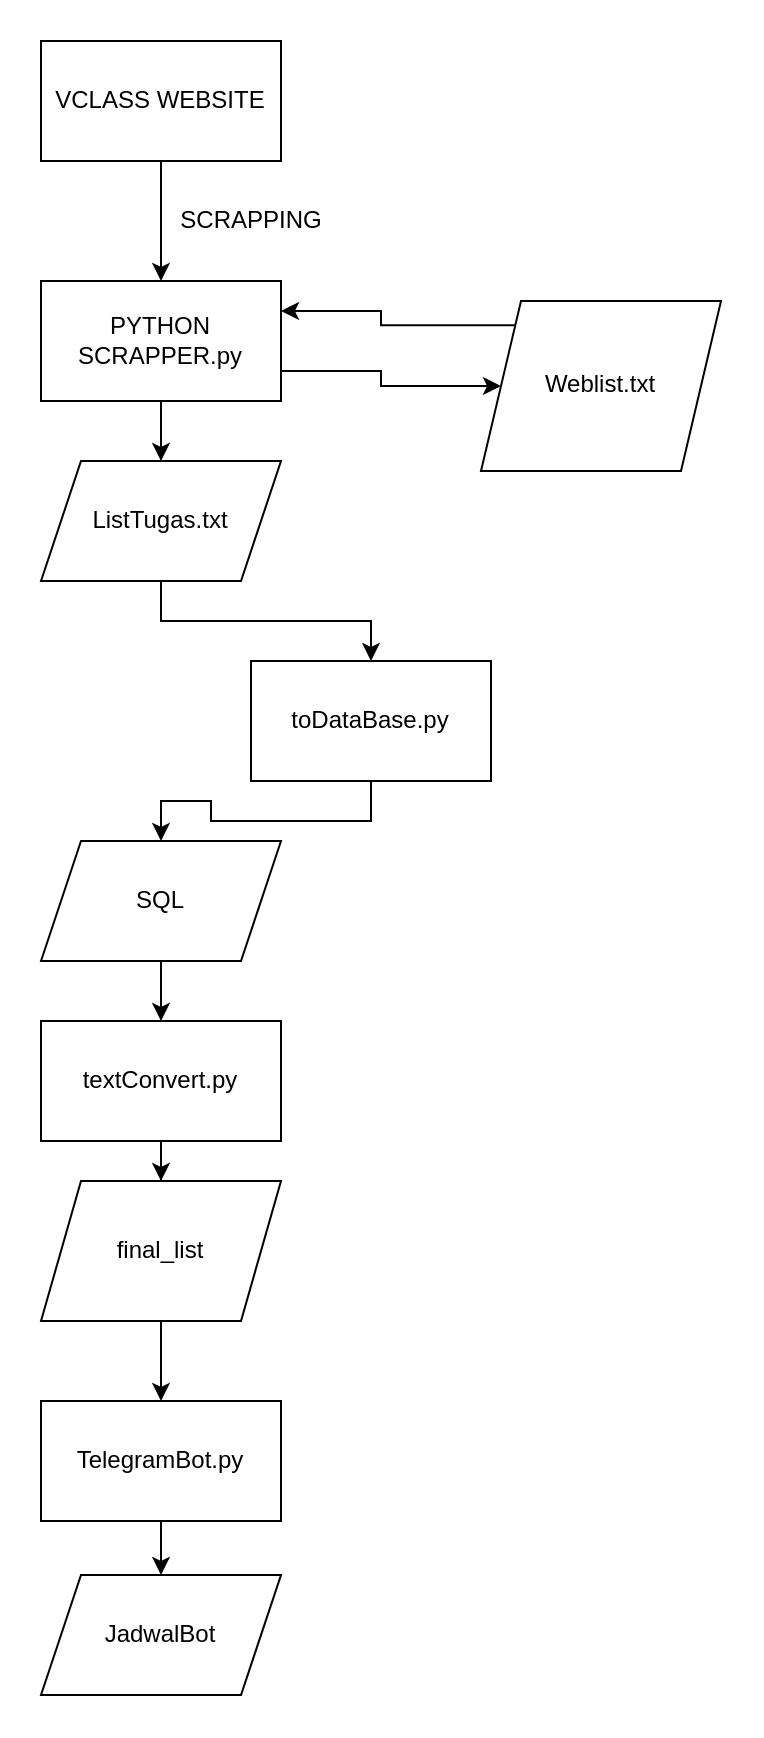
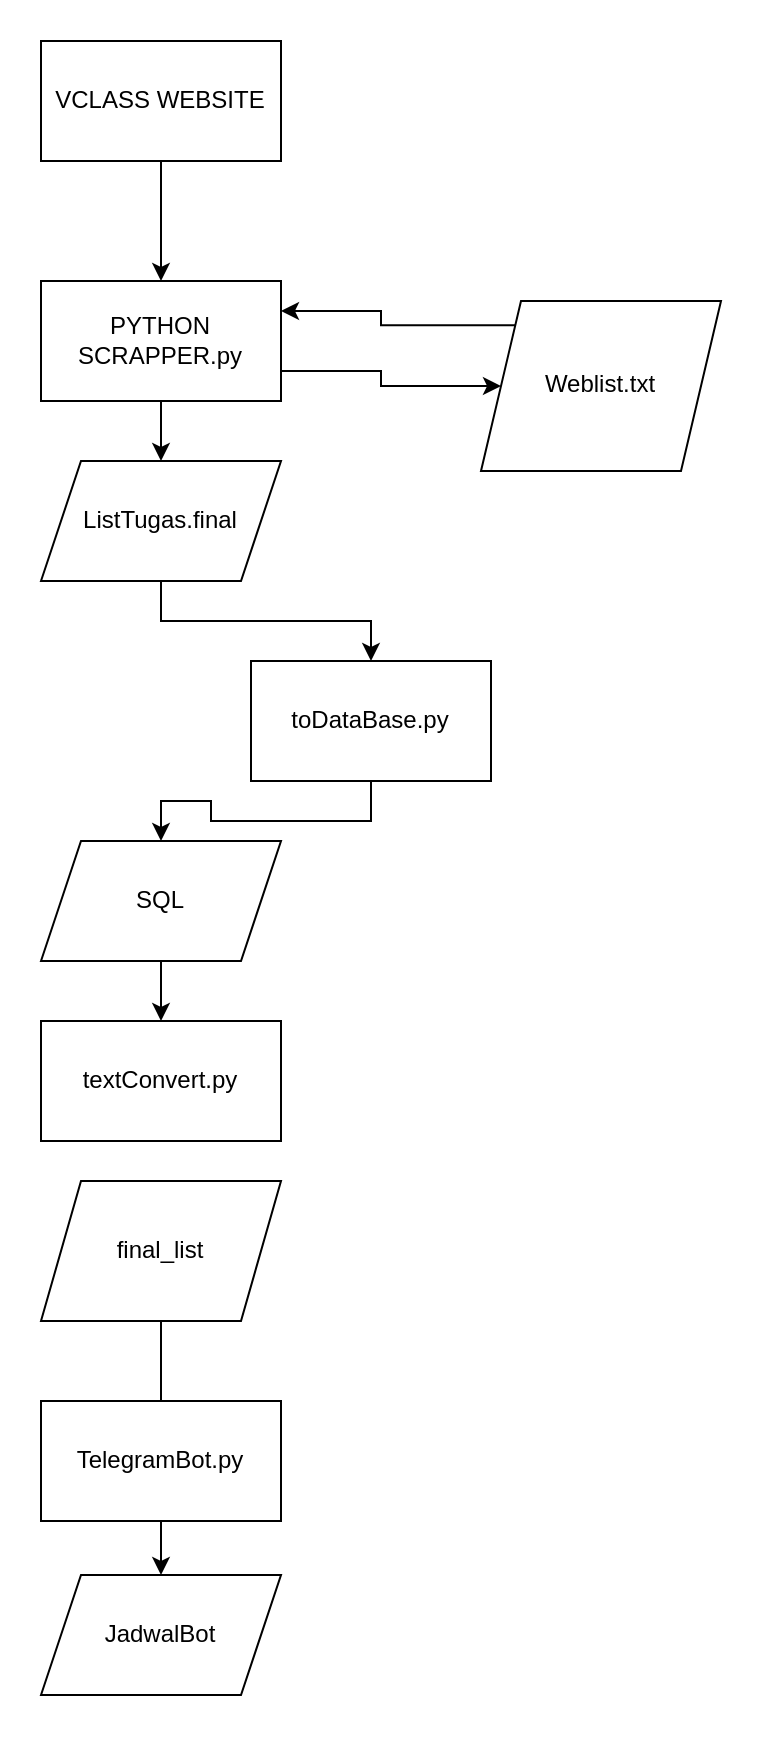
- <mxCell id="7" value="SCRAPPING" style="text;html=1;align=center;verticalAlign=middle;resizable=0;points=[];autosize=1;" parent="1" vertex="1"><mxGeometry x="80" y="100" width="90" height="20" as="geometry" /></mxCell>
- <mxCell id="9" value="ListTugas.txt" style="shape=parallelogram;perimeter=parallelogramPerimeter;whiteSpace=wrap;html=1;fixedSize=1;" parent="1" vertex="1"><mxGeometry x="20" y="230" width="120" height="60" as="geometry" /></mxCell>
+ <mxCell id="9" value="ListTugas.final" style="shape=parallelogram;perimeter=parallelogramPerimeter;whiteSpace=wrap;html=1;fixedSize=1;" parent="1" vertex="1"><mxGeometry x="20" y="230" width="120" height="60" as="geometry" /></mxCell>
- <mxCell id="14" style="edgeStyle=orthogonalEdgeStyle;rounded=0;orthogonalLoop=1;jettySize=auto;html=1;exitX=0.5;exitY=1;exitDx=0;exitDy=0;" parent="1" source="15" target="17" edge="1"><mxGeometry relative="1" as="geometry"><mxPoint x="80" y="610" as="targetPoint" /></mxGeometry></mxCell>
- <mxCell id="16" style="edgeStyle=orthogonalEdgeStyle;rounded=0;orthogonalLoop=1;jettySize=auto;html=1;exitX=0.5;exitY=1;exitDx=0;exitDy=0;entryX=0.5;entryY=0;entryDx=0;entryDy=0;" parent="1" source="17" target="19" edge="1"><mxGeometry relative="1" as="geometry" /></mxCell>
+ <mxCell id="16" style="edgeStyle=orthogonalEdgeStyle;rounded=0;orthogonalLoop=1;jettySize=auto;html=1;exitX=0.5;exitY=1;exitDx=0;exitDy=0;entryX=0.5;entryY=0;entryDx=0;entryDy=0;endArrow=none;" parent="1" source="17" target="19" edge="1"><mxGeometry relative="1" as="geometry" /></mxCell>
